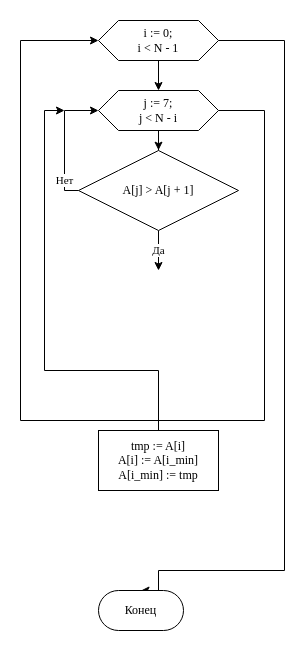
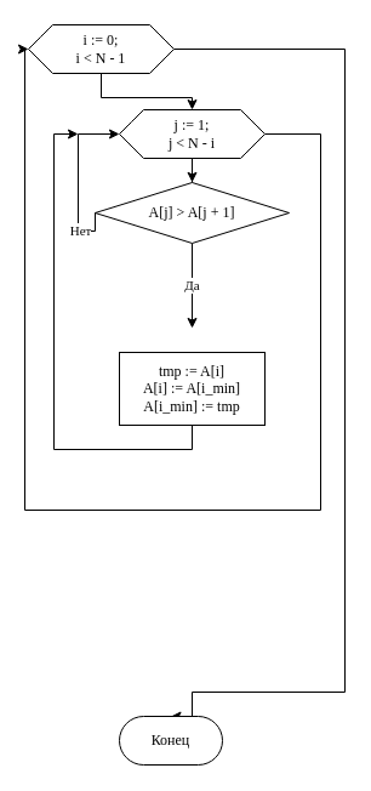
- <mxCell id="4" value="&lt;div&gt;i := 0;&lt;/div&gt;&lt;div&gt;i &amp;lt; N - 1&lt;/div&gt;" style="shape=hexagon;perimeter=hexagonPerimeter2;whiteSpace=wrap;html=1;fixedSize=1;rounded=1;fontFamily=Consolas;arcSize=0;" vertex="1" parent="1"><mxGeometry x="98" y="20" width="120" height="40" as="geometry" /></mxCell>
+ <mxCell id="4" value="&lt;div&gt;i := 0;&lt;/div&gt;&lt;div&gt;i &amp;lt; N - 1&lt;/div&gt;" style="shape=hexagon;perimeter=hexagonPerimeter2;whiteSpace=wrap;html=1;fixedSize=1;rounded=1;fontFamily=Consolas;arcSize=0;" vertex="1" parent="1"><mxGeometry x="23" y="20" width="120" height="40" as="geometry" /></mxCell>
- <mxCell id="7" value="&lt;div&gt;j := 7;&lt;/div&gt;&lt;div&gt;j &amp;lt; N - i&lt;br&gt;&lt;/div&gt;" style="shape=hexagon;perimeter=hexagonPerimeter2;whiteSpace=wrap;html=1;fixedSize=1;rounded=1;fontFamily=Consolas;arcSize=0;" vertex="1" parent="1"><mxGeometry x="98" y="90" width="120" height="40" as="geometry" /></mxCell>
+ <mxCell id="7" value="&lt;div&gt;j := 1;&lt;/div&gt;&lt;div&gt;j &amp;lt; N - i&lt;br&gt;&lt;/div&gt;" style="shape=hexagon;perimeter=hexagonPerimeter2;whiteSpace=wrap;html=1;fixedSize=1;rounded=1;fontFamily=Consolas;arcSize=0;" vertex="1" parent="1"><mxGeometry x="98" y="90" width="120" height="40" as="geometry" /></mxCell>
- <mxCell id="10" value="A[j] &amp;gt; A[j + 1]" style="rhombus;whiteSpace=wrap;html=1;rounded=1;fontFamily=Consolas;arcSize=0;" vertex="1" parent="1"><mxGeometry x="78" y="150" width="160" height="80" as="geometry" /></mxCell>
+ <mxCell id="10" value="A[j] &amp;gt; A[j + 1]" style="rhombus;whiteSpace=wrap;html=1;rounded=1;fontFamily=Consolas;arcSize=0;" vertex="1" parent="1"><mxGeometry x="78" y="150" width="160" height="50" as="geometry" /></mxCell>
- <mxCell id="12" value="&lt;div&gt;tmp := A[i]&lt;/div&gt;&lt;div&gt;A[i] := A[i_min]&lt;/div&gt;&lt;div&gt;A[i_min] := tmp&lt;br&gt;&lt;/div&gt;" style="whiteSpace=wrap;html=1;rounded=1;fontFamily=Consolas;arcSize=0;" vertex="1" parent="1"><mxGeometry x="98" y="430" width="120" height="60" as="geometry" /></mxCell>
+ <mxCell id="12" value="&lt;div&gt;tmp := A[i]&lt;/div&gt;&lt;div&gt;A[i] := A[i_min]&lt;/div&gt;&lt;div&gt;A[i_min] := tmp&lt;br&gt;&lt;/div&gt;" style="whiteSpace=wrap;html=1;rounded=1;fontFamily=Consolas;arcSize=0;" vertex="1" parent="1"><mxGeometry x="98" y="290" width="120" height="60" as="geometry" /></mxCell>
